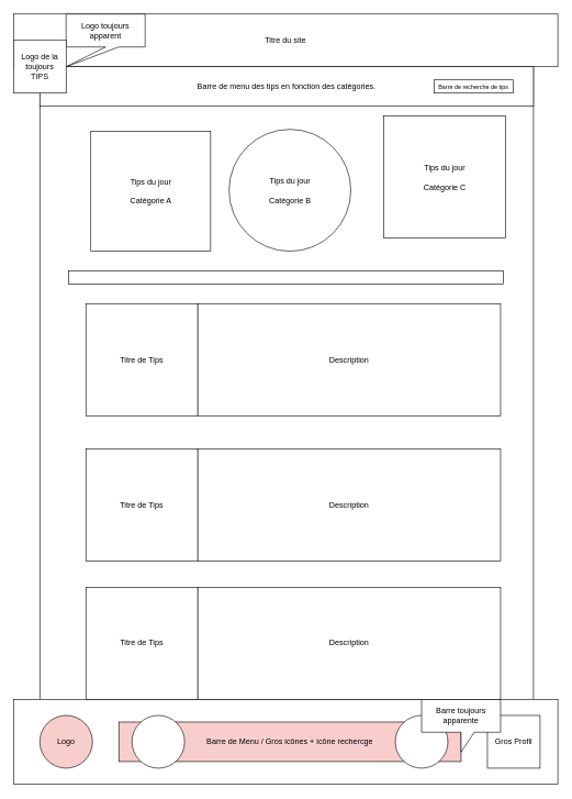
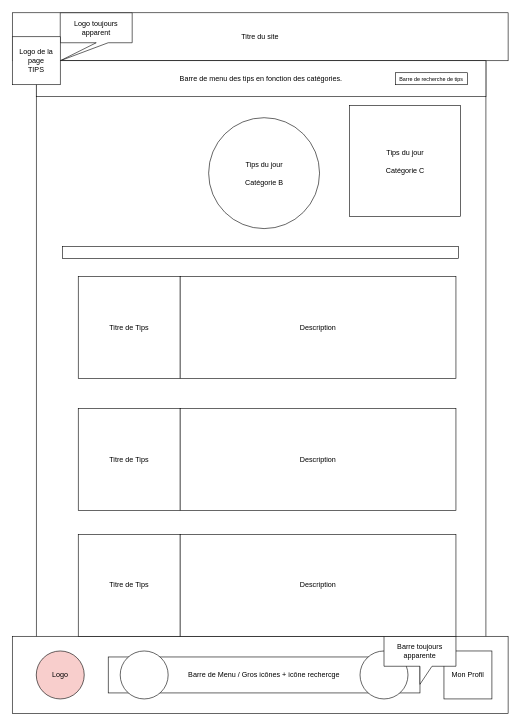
- <mxCell id="18" value="Logo de la toujours&lt;br&gt;TIPS" style="rounded=0;whiteSpace=wrap;html=1;" parent="1" vertex="1"><mxGeometry y="60" width="80" height="80" as="geometry" x="20" /></mxCell>
+ <mxCell id="18" value="Logo de la page&lt;br&gt;TIPS" style="rounded=0;whiteSpace=wrap;html=1;" parent="1" vertex="1"><mxGeometry y="60" width="80" height="80" as="geometry" x="20" /></mxCell>
- <mxCell id="19" value="Tips du jour&lt;br&gt;&lt;br&gt;Catégorie A" style="whiteSpace=wrap;html=1;aspect=fixed;" vertex="1" parent="1"><mxGeometry x="137.5" y="198" width="182" height="182" as="geometry" /></mxCell>
- <mxCell id="4" value="Barre de Menu / Gros icônes + icône rechercge" style="rounded=0;whiteSpace=wrap;html=1;fillColor=#f8cecc;" parent="1" vertex="1"><mxGeometry x="180" y="1094.5" width="520" height="60" as="geometry" /></mxCell>
+ <mxCell id="4" value="Barre de Menu / Gros icônes + icône rechercge" style="rounded=0;whiteSpace=wrap;html=1;" parent="1" vertex="1"><mxGeometry x="180" y="1094.5" width="520" height="60" as="geometry" /></mxCell>
- <mxCell id="6" value="Gros Profil" style="whiteSpace=wrap;html=1;aspect=fixed;" parent="1" vertex="1"><mxGeometry x="740" y="1084.5" width="80" height="80" as="geometry" /></mxCell>
+ <mxCell id="6" value="Mon Profil" style="whiteSpace=wrap;html=1;aspect=fixed;" parent="1" vertex="1"><mxGeometry x="740" y="1084.5" width="80" height="80" as="geometry" /></mxCell>
